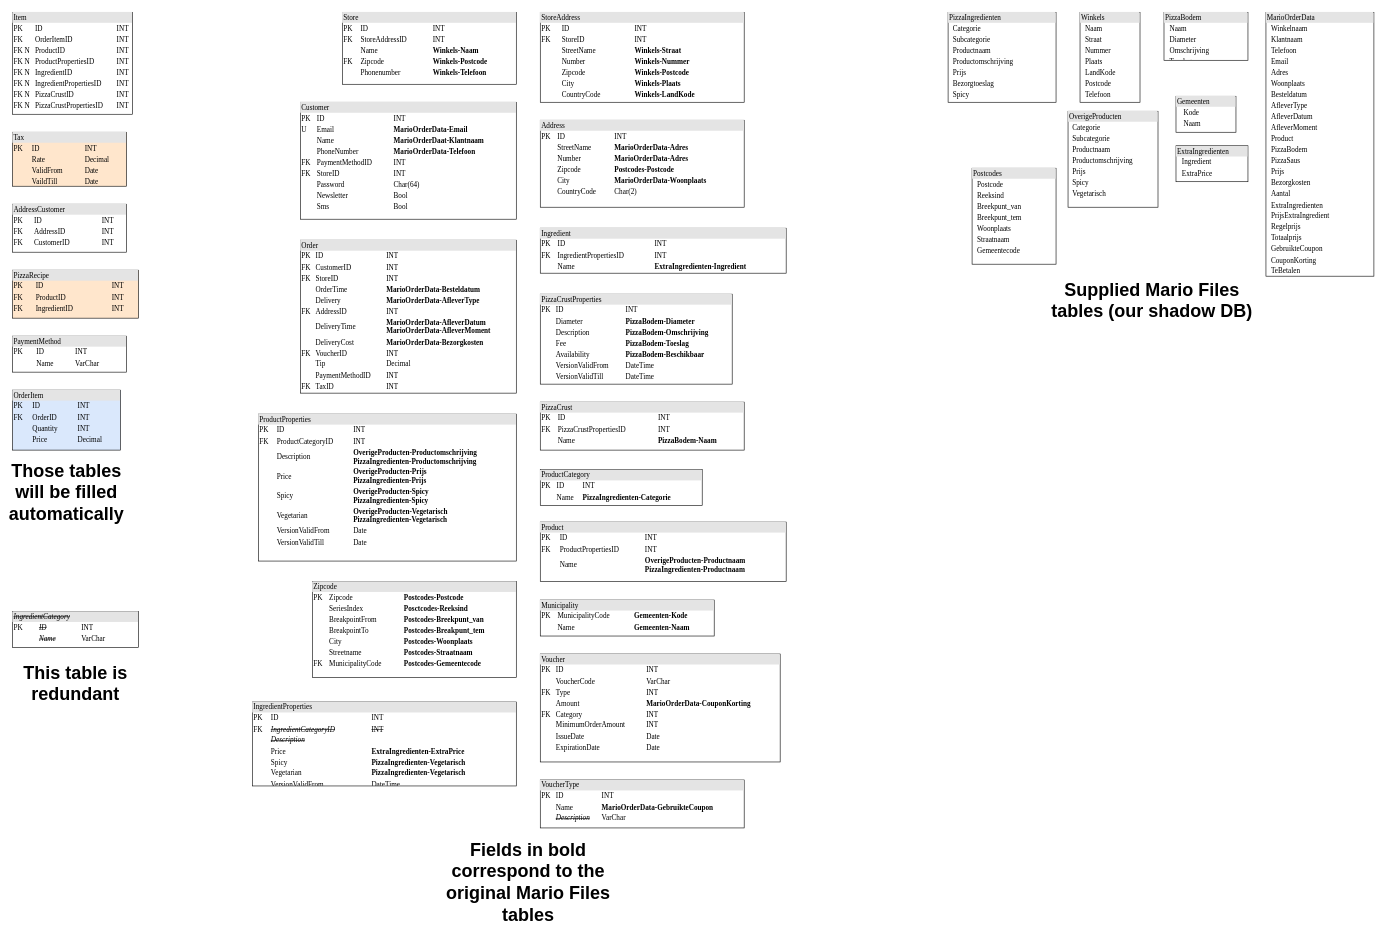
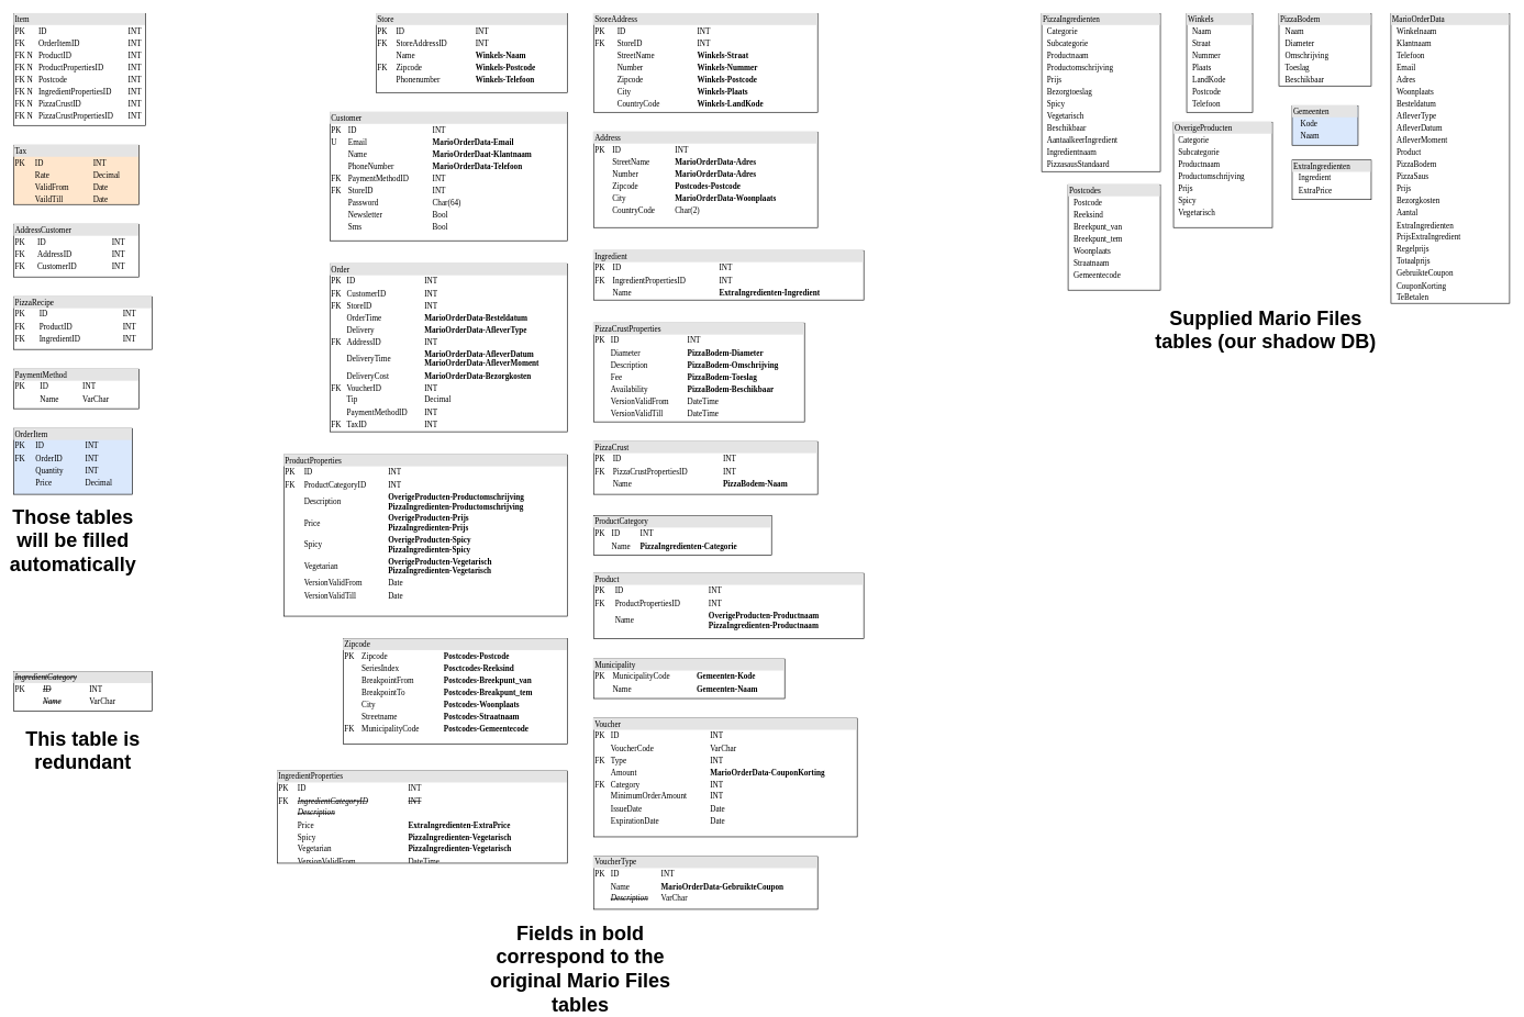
- <mxCell id="9" value="&lt;div style=&quot;box-sizing: border-box ; width: 100% ; background: #e4e4e4 ; padding: 2px&quot;&gt;PizzaBodem&lt;br&gt;&lt;/div&gt;&lt;table style=&quot;width: 100% ; font-size: 1em&quot; cellpadding=&quot;2&quot; cellspacing=&quot;0&quot;&gt;&lt;tbody&gt;&lt;tr&gt;&lt;td&gt;&lt;br&gt;&lt;/td&gt;&lt;td&gt;Naam&lt;/td&gt;&lt;/tr&gt;&lt;tr&gt;&lt;td&gt;&lt;br&gt;&lt;/td&gt;&lt;td&gt;Diameter&lt;br&gt;&lt;/td&gt;&lt;/tr&gt;&lt;tr&gt;&lt;td&gt;&lt;/td&gt;&lt;td&gt;Omschrijving&lt;br&gt;&lt;/td&gt;&lt;/tr&gt;&lt;tr&gt;&lt;td&gt;&lt;br&gt;&lt;/td&gt;&lt;td&gt;Toeslag&lt;br&gt;&lt;/td&gt;&lt;/tr&gt;&lt;tr&gt;&lt;td&gt;&lt;br&gt;&lt;/td&gt;&lt;td&gt;Beschikbaar&lt;/td&gt;&lt;/tr&gt;&lt;tr&gt;&lt;td&gt;&lt;br&gt;&lt;/td&gt;&lt;td&gt;&lt;br&gt;&lt;/td&gt;&lt;/tr&gt;&lt;tr&gt;&lt;td&gt;&lt;br&gt;&lt;/td&gt;&lt;td&gt;&lt;br&gt;&lt;/td&gt;&lt;/tr&gt;&lt;/tbody&gt;&lt;/table&gt;" style="verticalAlign=top;align=left;overflow=fill;html=1;rounded=0;shadow=0;comic=0;labelBackgroundColor=none;strokeWidth=1;fontFamily=Verdana;fontSize=12" parent="1" vertex="1"><mxGeometry x="1940" y="20" width="140" height="80" as="geometry" /></mxCell>
+ <mxCell id="9" value="&lt;div style=&quot;box-sizing: border-box ; width: 100% ; background: #e4e4e4 ; padding: 2px&quot;&gt;PizzaBodem&lt;br&gt;&lt;/div&gt;&lt;table style=&quot;width: 100% ; font-size: 1em&quot; cellpadding=&quot;2&quot; cellspacing=&quot;0&quot;&gt;&lt;tbody&gt;&lt;tr&gt;&lt;td&gt;&lt;br&gt;&lt;/td&gt;&lt;td&gt;Naam&lt;/td&gt;&lt;/tr&gt;&lt;tr&gt;&lt;td&gt;&lt;br&gt;&lt;/td&gt;&lt;td&gt;Diameter&lt;br&gt;&lt;/td&gt;&lt;/tr&gt;&lt;tr&gt;&lt;td&gt;&lt;/td&gt;&lt;td&gt;Omschrijving&lt;br&gt;&lt;/td&gt;&lt;/tr&gt;&lt;tr&gt;&lt;td&gt;&lt;br&gt;&lt;/td&gt;&lt;td&gt;Toeslag&lt;br&gt;&lt;/td&gt;&lt;/tr&gt;&lt;tr&gt;&lt;td&gt;&lt;br&gt;&lt;/td&gt;&lt;td&gt;Beschikbaar&lt;/td&gt;&lt;/tr&gt;&lt;tr&gt;&lt;td&gt;&lt;br&gt;&lt;/td&gt;&lt;td&gt;&lt;br&gt;&lt;/td&gt;&lt;/tr&gt;&lt;tr&gt;&lt;td&gt;&lt;br&gt;&lt;/td&gt;&lt;td&gt;&lt;br&gt;&lt;/td&gt;&lt;/tr&gt;&lt;/tbody&gt;&lt;/table&gt;" style="verticalAlign=top;align=left;overflow=fill;html=1;rounded=0;shadow=0;comic=0;labelBackgroundColor=none;strokeWidth=1;fontFamily=Verdana;fontSize=12" parent="1" vertex="1"><mxGeometry x="1940" y="20" width="140" height="110" as="geometry" /></mxCell>
- <mxCell id="17" value="&lt;div style=&quot;box-sizing: border-box ; width: 100% ; background: #e4e4e4 ; padding: 2px&quot;&gt;Item&lt;br&gt;&lt;/div&gt;&lt;table style=&quot;width: 100% ; font-size: 1em&quot; cellspacing=&quot;0&quot; cellpadding=&quot;2&quot;&gt;&lt;tbody&gt;&lt;tr&gt;&lt;td&gt;PK&lt;/td&gt;&lt;td&gt;ID&lt;/td&gt;&lt;td&gt;INT&lt;/td&gt;&lt;/tr&gt;&lt;tr&gt;&lt;td&gt;FK&lt;/td&gt;&lt;td&gt;OrderItemID&lt;br&gt;&lt;/td&gt;&lt;td&gt;INT&lt;/td&gt;&lt;/tr&gt;&lt;tr&gt;&lt;td&gt;FK N&lt;/td&gt;&lt;td&gt;ProductID&lt;/td&gt;&lt;td&gt;INT&lt;/td&gt;&lt;/tr&gt;&lt;tr&gt;&lt;td&gt;FK N&lt;/td&gt;&lt;td&gt;&lt;span style=&quot;background-color: rgb(255 , 255 , 255)&quot;&gt;ProductPropertiesID&lt;/span&gt;&lt;/td&gt;&lt;td&gt;INT&lt;/td&gt;&lt;/tr&gt;&lt;tr&gt;&lt;td&gt;FK N&lt;/td&gt;&lt;td&gt;IngredientID&lt;/td&gt;&lt;td&gt;INT&lt;/td&gt;&lt;/tr&gt;&lt;tr&gt;&lt;td&gt;FK N&lt;/td&gt;&lt;td&gt;&lt;span style=&quot;background-color: rgb(255 , 255 , 255)&quot;&gt;IngredientPropertiesID&lt;/span&gt;&lt;/td&gt;&lt;td&gt;INT&lt;/td&gt;&lt;/tr&gt;&lt;tr&gt;&lt;td&gt;FK N&lt;/td&gt;&lt;td&gt;PizzaCrustID&lt;/td&gt;&lt;td&gt;INT&lt;/td&gt;&lt;/tr&gt;&lt;tr&gt;&lt;td&gt;FK N&lt;/td&gt;&lt;td&gt;&lt;span style=&quot;background-color: rgb(255 , 255 , 255)&quot;&gt;PizzaCrustPropertiesID&lt;/span&gt;&lt;/td&gt;&lt;td&gt;INT&lt;/td&gt;&lt;/tr&gt;&lt;/tbody&gt;&lt;/table&gt;" style="verticalAlign=top;align=left;overflow=fill;html=1;rounded=0;shadow=0;comic=0;labelBackgroundColor=none;strokeWidth=1;fontFamily=Verdana;fontSize=12" vertex="1" parent="1"><mxGeometry x="20" y="20" width="200" height="170" as="geometry" /></mxCell>
+ <mxCell id="17" value="&lt;div style=&quot;box-sizing: border-box ; width: 100% ; background: #e4e4e4 ; padding: 2px&quot;&gt;Item&lt;br&gt;&lt;/div&gt;&lt;table style=&quot;width: 100% ; font-size: 1em&quot; cellspacing=&quot;0&quot; cellpadding=&quot;2&quot;&gt;&lt;tbody&gt;&lt;tr&gt;&lt;td&gt;PK&lt;/td&gt;&lt;td&gt;ID&lt;/td&gt;&lt;td&gt;INT&lt;/td&gt;&lt;/tr&gt;&lt;tr&gt;&lt;td&gt;FK&lt;/td&gt;&lt;td&gt;OrderItemID&lt;br&gt;&lt;/td&gt;&lt;td&gt;INT&lt;/td&gt;&lt;/tr&gt;&lt;tr&gt;&lt;td&gt;FK N&lt;/td&gt;&lt;td&gt;ProductID&lt;/td&gt;&lt;td&gt;INT&lt;/td&gt;&lt;/tr&gt;&lt;tr&gt;&lt;td&gt;FK N&lt;/td&gt;&lt;td&gt;&lt;span style=&quot;background-color: rgb(255 , 255 , 255)&quot;&gt;ProductPropertiesID&lt;/span&gt;&lt;/td&gt;&lt;td&gt;INT&lt;/td&gt;&lt;/tr&gt;&lt;tr&gt;&lt;td&gt;FK N&lt;/td&gt;&lt;td&gt;Postcode&lt;/td&gt;&lt;td&gt;INT&lt;/td&gt;&lt;/tr&gt;&lt;tr&gt;&lt;td&gt;FK N&lt;/td&gt;&lt;td&gt;&lt;span style=&quot;background-color: rgb(255 , 255 , 255)&quot;&gt;IngredientPropertiesID&lt;/span&gt;&lt;/td&gt;&lt;td&gt;INT&lt;/td&gt;&lt;/tr&gt;&lt;tr&gt;&lt;td&gt;FK N&lt;/td&gt;&lt;td&gt;PizzaCrustID&lt;/td&gt;&lt;td&gt;INT&lt;/td&gt;&lt;/tr&gt;&lt;tr&gt;&lt;td&gt;FK N&lt;/td&gt;&lt;td&gt;&lt;span style=&quot;background-color: rgb(255 , 255 , 255)&quot;&gt;PizzaCrustPropertiesID&lt;/span&gt;&lt;/td&gt;&lt;td&gt;INT&lt;/td&gt;&lt;/tr&gt;&lt;/tbody&gt;&lt;/table&gt;" style="verticalAlign=top;align=left;overflow=fill;html=1;rounded=0;shadow=0;comic=0;labelBackgroundColor=none;strokeWidth=1;fontFamily=Verdana;fontSize=12" vertex="1" parent="1"><mxGeometry x="20" y="20" width="200" height="170" as="geometry" /></mxCell>
- <mxCell id="7" value="&lt;div style=&quot;box-sizing: border-box ; width: 100% ; background: #e4e4e4 ; padding: 2px&quot;&gt;PizzaIngredienten&lt;/div&gt;&lt;table style=&quot;width: 100% ; font-size: 1em&quot; cellpadding=&quot;2&quot; cellspacing=&quot;0&quot;&gt;&lt;tbody&gt;&lt;tr&gt;&lt;td&gt;&lt;br&gt;&lt;/td&gt;&lt;td&gt;Categorie&lt;/td&gt;&lt;/tr&gt;&lt;tr&gt;&lt;td&gt;&lt;br&gt;&lt;/td&gt;&lt;td&gt;Subcategorie&lt;/td&gt;&lt;/tr&gt;&lt;tr&gt;&lt;td&gt;&lt;/td&gt;&lt;td&gt;Productnaam&lt;/td&gt;&lt;/tr&gt;&lt;tr&gt;&lt;td&gt;&lt;br&gt;&lt;/td&gt;&lt;td&gt;Productomschrijving&lt;br&gt;&lt;/td&gt;&lt;/tr&gt;&lt;tr&gt;&lt;td&gt;&lt;br&gt;&lt;/td&gt;&lt;td&gt;Prijs&lt;br&gt;&lt;/td&gt;&lt;/tr&gt;&lt;tr&gt;&lt;td&gt;&lt;br&gt;&lt;/td&gt;&lt;td&gt;Bezorgtoeslag&lt;br&gt;&lt;/td&gt;&lt;/tr&gt;&lt;tr&gt;&lt;td&gt;&lt;br&gt;&lt;/td&gt;&lt;td&gt;Spicy&lt;br&gt;&lt;/td&gt;&lt;/tr&gt;&lt;tr&gt;&lt;td&gt;&lt;br&gt;&lt;/td&gt;&lt;td&gt;Vegetarisch&lt;br&gt;&lt;/td&gt;&lt;/tr&gt;&lt;tr&gt;&lt;td&gt;&lt;br&gt;&lt;/td&gt;&lt;td&gt;Beschikbaar&lt;br&gt;&lt;/td&gt;&lt;/tr&gt;&lt;tr&gt;&lt;td&gt;&lt;br&gt;&lt;/td&gt;&lt;td&gt;AantaalkeerIngredient&lt;br&gt;&lt;/td&gt;&lt;/tr&gt;&lt;tr&gt;&lt;td&gt;&lt;br&gt;&lt;/td&gt;&lt;td&gt;Ingredientnaam&lt;br&gt;&lt;/td&gt;&lt;/tr&gt;&lt;tr&gt;&lt;td&gt;&lt;br&gt;&lt;/td&gt;&lt;td&gt;PizzasausStandaard&lt;br&gt;&lt;/td&gt;&lt;/tr&gt;&lt;/tbody&gt;&lt;/table&gt;" style="verticalAlign=top;align=left;overflow=fill;html=1;rounded=0;shadow=0;comic=0;labelBackgroundColor=none;strokeWidth=1;fontFamily=Verdana;fontSize=12" parent="1" vertex="1"><mxGeometry x="1580" y="20" width="180" height="150" as="geometry" /></mxCell>
+ <mxCell id="7" value="&lt;div style=&quot;box-sizing: border-box ; width: 100% ; background: #e4e4e4 ; padding: 2px&quot;&gt;PizzaIngredienten&lt;/div&gt;&lt;table style=&quot;width: 100% ; font-size: 1em&quot; cellpadding=&quot;2&quot; cellspacing=&quot;0&quot;&gt;&lt;tbody&gt;&lt;tr&gt;&lt;td&gt;&lt;br&gt;&lt;/td&gt;&lt;td&gt;Categorie&lt;/td&gt;&lt;/tr&gt;&lt;tr&gt;&lt;td&gt;&lt;br&gt;&lt;/td&gt;&lt;td&gt;Subcategorie&lt;/td&gt;&lt;/tr&gt;&lt;tr&gt;&lt;td&gt;&lt;/td&gt;&lt;td&gt;Productnaam&lt;/td&gt;&lt;/tr&gt;&lt;tr&gt;&lt;td&gt;&lt;br&gt;&lt;/td&gt;&lt;td&gt;Productomschrijving&lt;br&gt;&lt;/td&gt;&lt;/tr&gt;&lt;tr&gt;&lt;td&gt;&lt;br&gt;&lt;/td&gt;&lt;td&gt;Prijs&lt;br&gt;&lt;/td&gt;&lt;/tr&gt;&lt;tr&gt;&lt;td&gt;&lt;br&gt;&lt;/td&gt;&lt;td&gt;Bezorgtoeslag&lt;br&gt;&lt;/td&gt;&lt;/tr&gt;&lt;tr&gt;&lt;td&gt;&lt;br&gt;&lt;/td&gt;&lt;td&gt;Spicy&lt;br&gt;&lt;/td&gt;&lt;/tr&gt;&lt;tr&gt;&lt;td&gt;&lt;br&gt;&lt;/td&gt;&lt;td&gt;Vegetarisch&lt;br&gt;&lt;/td&gt;&lt;/tr&gt;&lt;tr&gt;&lt;td&gt;&lt;br&gt;&lt;/td&gt;&lt;td&gt;Beschikbaar&lt;br&gt;&lt;/td&gt;&lt;/tr&gt;&lt;tr&gt;&lt;td&gt;&lt;br&gt;&lt;/td&gt;&lt;td&gt;AantaalkeerIngredient&lt;br&gt;&lt;/td&gt;&lt;/tr&gt;&lt;tr&gt;&lt;td&gt;&lt;br&gt;&lt;/td&gt;&lt;td&gt;Ingredientnaam&lt;br&gt;&lt;/td&gt;&lt;/tr&gt;&lt;tr&gt;&lt;td&gt;&lt;br&gt;&lt;/td&gt;&lt;td&gt;PizzasausStandaard&lt;br&gt;&lt;/td&gt;&lt;/tr&gt;&lt;/tbody&gt;&lt;/table&gt;" style="verticalAlign=top;align=left;overflow=fill;html=1;rounded=0;shadow=0;comic=0;labelBackgroundColor=none;strokeWidth=1;fontFamily=Verdana;fontSize=12" parent="1" vertex="1"><mxGeometry x="1580" y="20" width="180" height="240" as="geometry" /></mxCell>
- <mxCell id="2" value="&lt;div style=&quot;box-sizing: border-box ; width: 100% ; background: #e4e4e4 ; padding: 2px&quot;&gt;Gemeenten&lt;/div&gt;&lt;table style=&quot;width: 100% ; font-size: 1em&quot; cellpadding=&quot;2&quot; cellspacing=&quot;0&quot;&gt;&lt;tbody&gt;&lt;tr&gt;&lt;td&gt;&lt;br&gt;&lt;/td&gt;&lt;td&gt;Kode&lt;/td&gt;&lt;/tr&gt;&lt;tr&gt;&lt;td&gt;&lt;br&gt;&lt;/td&gt;&lt;td&gt;Naam&lt;/td&gt;&lt;/tr&gt;&lt;tr&gt;&lt;td&gt;&lt;/td&gt;&lt;td&gt;&lt;br&gt;&lt;/td&gt;&lt;/tr&gt;&lt;/tbody&gt;&lt;/table&gt;" style="verticalAlign=top;align=left;overflow=fill;html=1;rounded=0;shadow=0;comic=0;labelBackgroundColor=none;strokeWidth=1;fontFamily=Verdana;fontSize=12" parent="1" vertex="1"><mxGeometry x="1960" y="160" width="100" height="60" as="geometry" /></mxCell>
+ <mxCell id="2" value="&lt;div style=&quot;box-sizing: border-box ; width: 100% ; background: #e4e4e4 ; padding: 2px&quot;&gt;Gemeenten&lt;/div&gt;&lt;table style=&quot;width: 100% ; font-size: 1em&quot; cellpadding=&quot;2&quot; cellspacing=&quot;0&quot;&gt;&lt;tbody&gt;&lt;tr&gt;&lt;td&gt;&lt;br&gt;&lt;/td&gt;&lt;td&gt;Kode&lt;/td&gt;&lt;/tr&gt;&lt;tr&gt;&lt;td&gt;&lt;br&gt;&lt;/td&gt;&lt;td&gt;Naam&lt;/td&gt;&lt;/tr&gt;&lt;tr&gt;&lt;td&gt;&lt;/td&gt;&lt;td&gt;&lt;br&gt;&lt;/td&gt;&lt;/tr&gt;&lt;/tbody&gt;&lt;/table&gt;" style="verticalAlign=top;align=left;overflow=fill;html=1;rounded=0;shadow=0;comic=0;labelBackgroundColor=none;strokeWidth=1;fontFamily=Verdana;fontSize=12;fillColor=#dae8fc;" parent="1" vertex="1"><mxGeometry x="1960" y="160" width="100" height="60" as="geometry" /></mxCell>
- <mxCell id="12" value="&lt;div style=&quot;box-sizing: border-box ; width: 100% ; background: #e4e4e4 ; padding: 2px&quot;&gt;PizzaRecipe&lt;br&gt;&lt;/div&gt;&lt;table style=&quot;width: 100% ; font-size: 1em&quot; cellspacing=&quot;0&quot; cellpadding=&quot;2&quot;&gt;&lt;tbody&gt;&lt;tr&gt;&lt;td&gt;PK&lt;/td&gt;&lt;td&gt;ID&lt;/td&gt;&lt;td&gt;INT&lt;/td&gt;&lt;/tr&gt;&lt;tr&gt;&lt;td&gt;FK&lt;/td&gt;&lt;td&gt;ProductID&lt;br&gt;&lt;/td&gt;&lt;td&gt;INT&lt;/td&gt;&lt;/tr&gt;&lt;tr&gt;&lt;td&gt;FK&lt;/td&gt;&lt;td&gt;IngredientID&lt;br&gt;&lt;/td&gt;&lt;td&gt;INT&lt;/td&gt;&lt;/tr&gt;&lt;/tbody&gt;&lt;/table&gt;" style="verticalAlign=top;align=left;overflow=fill;html=1;rounded=0;shadow=0;comic=0;labelBackgroundColor=none;strokeWidth=1;fontFamily=Verdana;fontSize=12;fillColor=#ffe6cc;" vertex="1" parent="1"><mxGeometry x="20" y="450" width="210" height="80" as="geometry" /></mxCell>
+ <mxCell id="12" value="&lt;div style=&quot;box-sizing: border-box ; width: 100% ; background: #e4e4e4 ; padding: 2px&quot;&gt;PizzaRecipe&lt;br&gt;&lt;/div&gt;&lt;table style=&quot;width: 100% ; font-size: 1em&quot; cellspacing=&quot;0&quot; cellpadding=&quot;2&quot;&gt;&lt;tbody&gt;&lt;tr&gt;&lt;td&gt;PK&lt;/td&gt;&lt;td&gt;ID&lt;/td&gt;&lt;td&gt;INT&lt;/td&gt;&lt;/tr&gt;&lt;tr&gt;&lt;td&gt;FK&lt;/td&gt;&lt;td&gt;ProductID&lt;br&gt;&lt;/td&gt;&lt;td&gt;INT&lt;/td&gt;&lt;/tr&gt;&lt;tr&gt;&lt;td&gt;FK&lt;/td&gt;&lt;td&gt;IngredientID&lt;br&gt;&lt;/td&gt;&lt;td&gt;INT&lt;/td&gt;&lt;/tr&gt;&lt;/tbody&gt;&lt;/table&gt;" style="verticalAlign=top;align=left;overflow=fill;html=1;rounded=0;shadow=0;comic=0;labelBackgroundColor=none;strokeWidth=1;fontFamily=Verdana;fontSize=12" vertex="1" parent="1"><mxGeometry x="20" y="450" width="210" height="80" as="geometry" /></mxCell>
